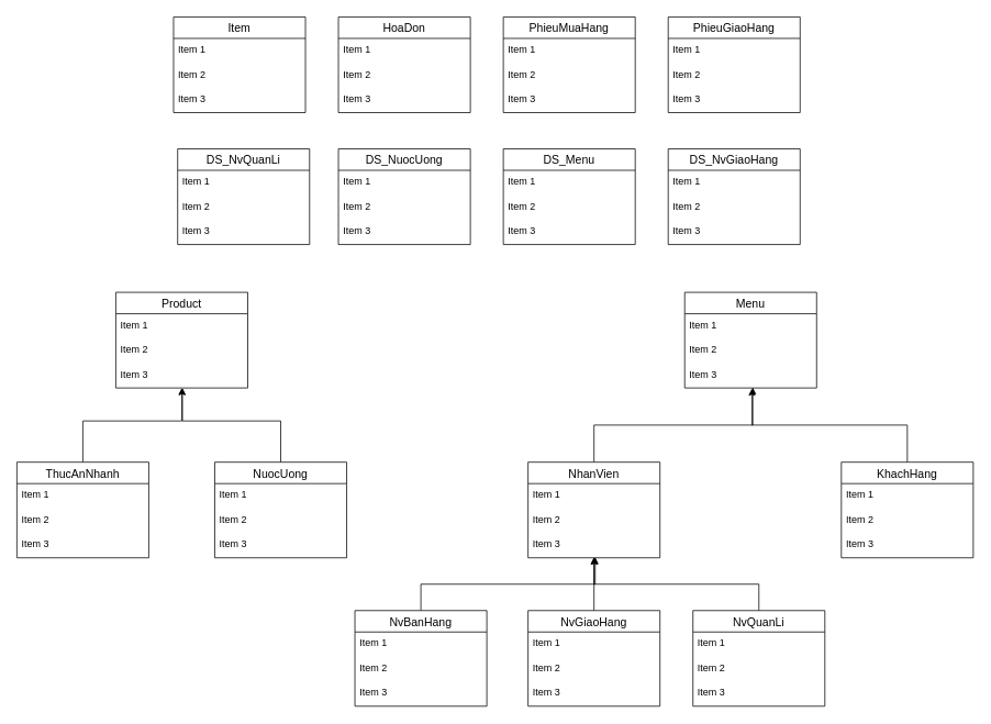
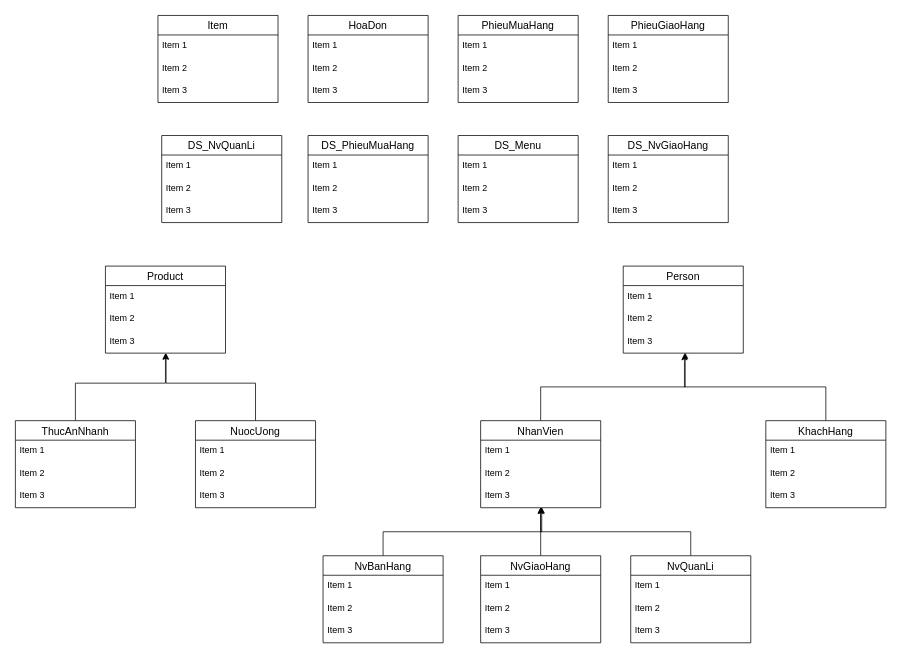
- <mxCell id="51" value="DS_NuocUong" style="swimlane;fontStyle=0;childLayout=stackLayout;horizontal=1;startSize=26;horizontalStack=0;resizeParent=1;resizeParentMax=0;resizeLast=0;collapsible=1;marginBottom=0;align=center;fontSize=14;" parent="1" vertex="1"><mxGeometry x="410" y="180" width="160" height="116" as="geometry" /></mxCell>
+ <mxCell id="51" value="DS_PhieuMuaHang" style="swimlane;fontStyle=0;childLayout=stackLayout;horizontal=1;startSize=26;horizontalStack=0;resizeParent=1;resizeParentMax=0;resizeLast=0;collapsible=1;marginBottom=0;align=center;fontSize=14;" parent="1" vertex="1"><mxGeometry x="410" y="180" width="160" height="116" as="geometry" /></mxCell>
- <mxCell id="28" value="Menu" style="swimlane;fontStyle=0;childLayout=stackLayout;horizontal=1;startSize=26;horizontalStack=0;resizeParent=1;resizeParentMax=0;resizeLast=0;collapsible=1;marginBottom=0;align=center;fontSize=14;" parent="1" vertex="1"><mxGeometry x="830" y="354" width="160" height="116" as="geometry" /></mxCell>
+ <mxCell id="28" value="Person" style="swimlane;fontStyle=0;childLayout=stackLayout;horizontal=1;startSize=26;horizontalStack=0;resizeParent=1;resizeParentMax=0;resizeLast=0;collapsible=1;marginBottom=0;align=center;fontSize=14;" parent="1" vertex="1"><mxGeometry x="830" y="354" width="160" height="116" as="geometry" /></mxCell>
